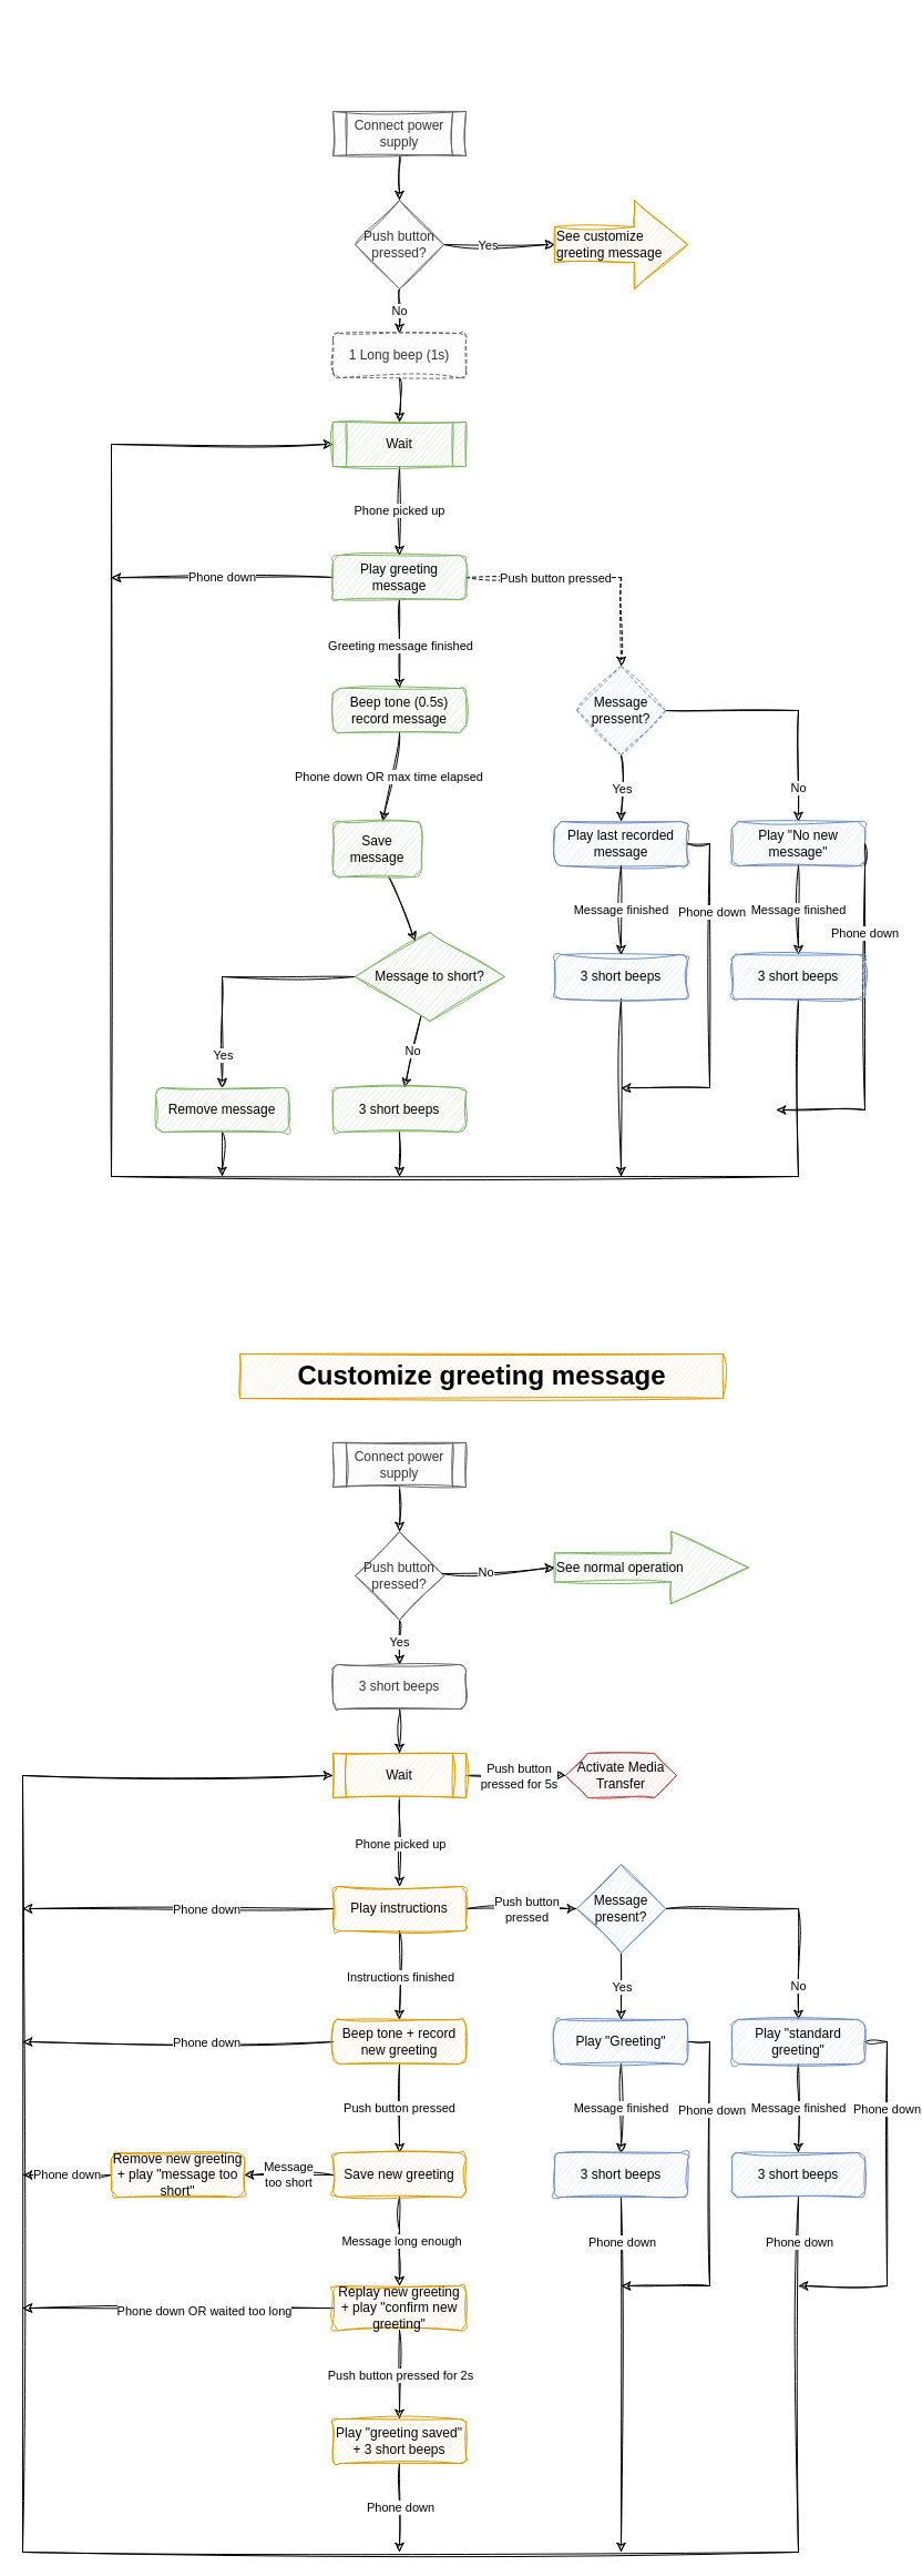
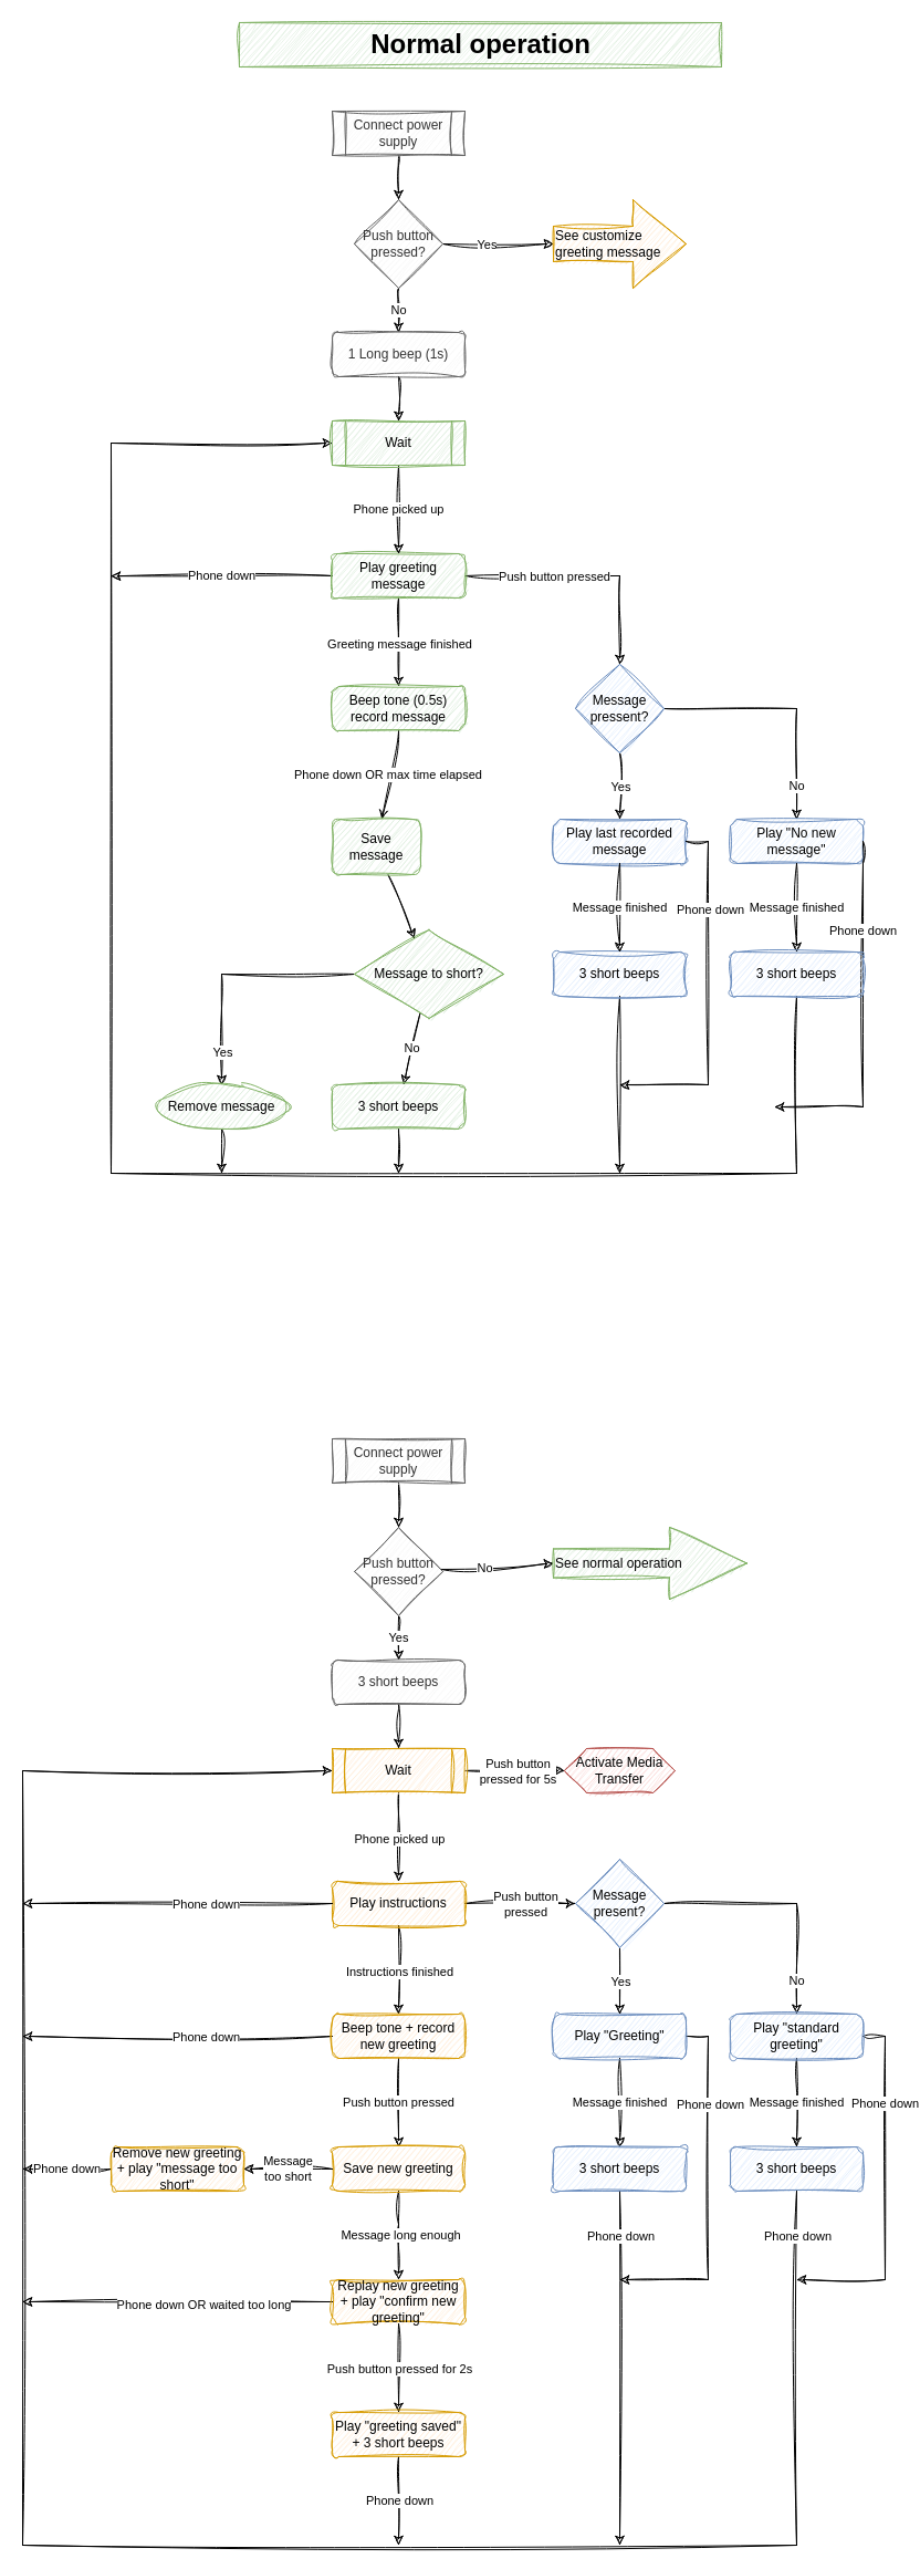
+ <mxCell id="37" value="Normal operation" style="text;strokeColor=#82b366;fillColor=#d5e8d4;html=1;fontSize=24;fontStyle=1;verticalAlign=middle;align=center;sketch=1;curveFitting=1;jiggle=2;" parent="1" vertex="1"><mxGeometry x="216" y="20" width="436" height="40" as="geometry" /></mxCell>
- <mxCell id="35" value="1 Long beep (1s)" style="rounded=1;whiteSpace=wrap;html=1;fontSize=12;glass=0;strokeWidth=1;shadow=0;fillColor=#f5f5f5;strokeColor=#666666;fontColor=#333333;sketch=1;curveFitting=1;jiggle=2;dashed=1;" parent="1" vertex="1"><mxGeometry x="300.04" y="300" width="120" height="40" as="geometry" /></mxCell>
+ <mxCell id="35" value="1 Long beep (1s)" style="rounded=1;whiteSpace=wrap;html=1;fontSize=12;glass=0;strokeWidth=1;shadow=0;fillColor=#f5f5f5;strokeColor=#666666;fontColor=#333333;sketch=1;curveFitting=1;jiggle=2;" parent="1" vertex="1"><mxGeometry x="300.04" y="300" width="120" height="40" as="geometry" /></mxCell>
- <mxCell id="6" value="" style="edgeStyle=none;html=1;rounded=0;sketch=1;curveFitting=1;jiggle=2;dashed=1;" parent="1" source="9" target="27" edge="1"><mxGeometry relative="1" as="geometry"><Array as="points"><mxPoint x="560" y="520" /></Array></mxGeometry></mxCell>
+ <mxCell id="6" value="" style="edgeStyle=none;html=1;rounded=0;sketch=1;curveFitting=1;jiggle=2;" parent="1" source="9" target="27" edge="1"><mxGeometry relative="1" as="geometry"><Array as="points"><mxPoint x="560" y="520" /></Array></mxGeometry></mxCell>
- <mxCell id="27" value="Message pressent?" style="rhombus;whiteSpace=wrap;html=1;fillColor=#dae8fc;strokeColor=#6c8ebf;sketch=1;curveFitting=1;jiggle=2;dashed=1;" parent="1" vertex="1"><mxGeometry x="520" y="600" width="80" height="80" as="geometry" /></mxCell>
+ <mxCell id="27" value="Message pressent?" style="rhombus;whiteSpace=wrap;html=1;fillColor=#dae8fc;strokeColor=#6c8ebf;sketch=1;curveFitting=1;jiggle=2;" parent="1" vertex="1"><mxGeometry x="520" y="600" width="80" height="80" as="geometry" /></mxCell>
- <mxCell id="10" value="Phone down OR max time elapsed&amp;nbsp;" style="edgeStyle=none;html=1;exitX=0.5;exitY=1;exitDx=0;exitDy=0;sketch=1;curveFitting=1;jiggle=2;" parent="1" source="13" target="15" edge="1"><mxGeometry relative="1" as="geometry"><mxPoint x="360.04" y="780" as="sourcePoint" /></mxGeometry></mxCell>
+ <mxCell id="10" value="Phone down OR max time elapsed&amp;nbsp;" style="edgeStyle=none;html=1;exitX=0.5;exitY=1;exitDx=0;exitDy=0;sketch=1;curveFitting=1;jiggle=2;endArrow=open;" parent="1" source="13" target="15" edge="1"><mxGeometry relative="1" as="geometry"><mxPoint x="360.04" y="780" as="sourcePoint" /></mxGeometry></mxCell>
- <mxCell id="21" value="Remove message" style="rounded=1;whiteSpace=wrap;html=1;fontSize=12;glass=0;strokeWidth=1;shadow=0;fillColor=#d5e8d4;strokeColor=#82b366;sketch=1;curveFitting=1;jiggle=2;" parent="1" vertex="1"><mxGeometry x="140" y="980" width="120" height="40" as="geometry" /></mxCell>
+ <mxCell id="21" value="Remove message" style="ellipse;whiteSpace=wrap;html=1;fontSize=12;glass=0;strokeWidth=1;shadow=0;fillColor=#d5e8d4;strokeColor=#82b366;sketch=1;curveFitting=1;jiggle=2;" parent="1" vertex="1"><mxGeometry x="140" y="980" width="120" height="40" as="geometry" /></mxCell>
- <mxCell id="38" value="Customize greeting message" style="text;strokeColor=#d79b00;fillColor=#ffe6cc;html=1;fontSize=24;fontStyle=1;verticalAlign=middle;align=center;sketch=1;curveFitting=1;jiggle=2;" parent="1" vertex="1"><mxGeometry x="216" y="1220" width="436" height="40" as="geometry" /></mxCell>
